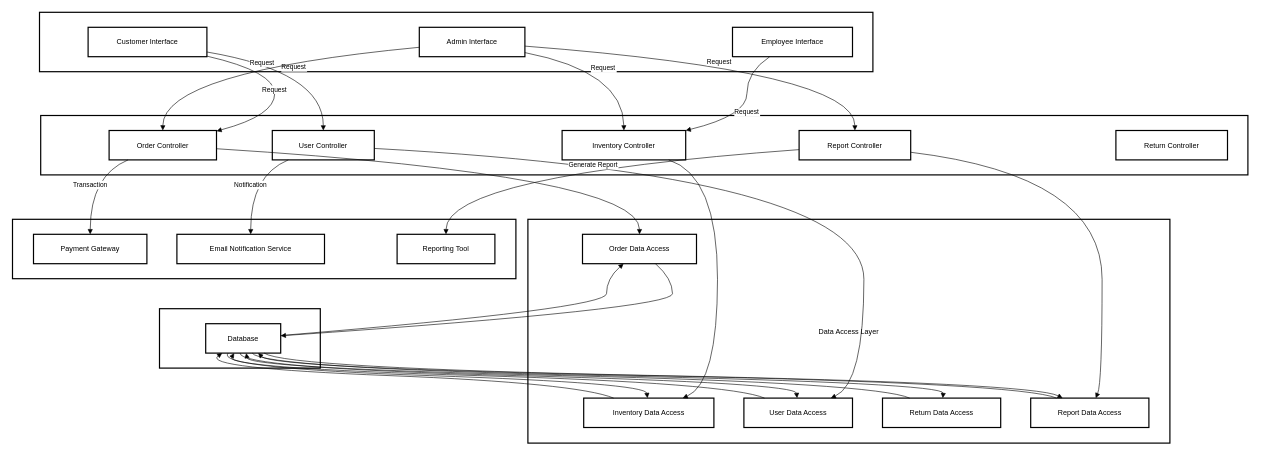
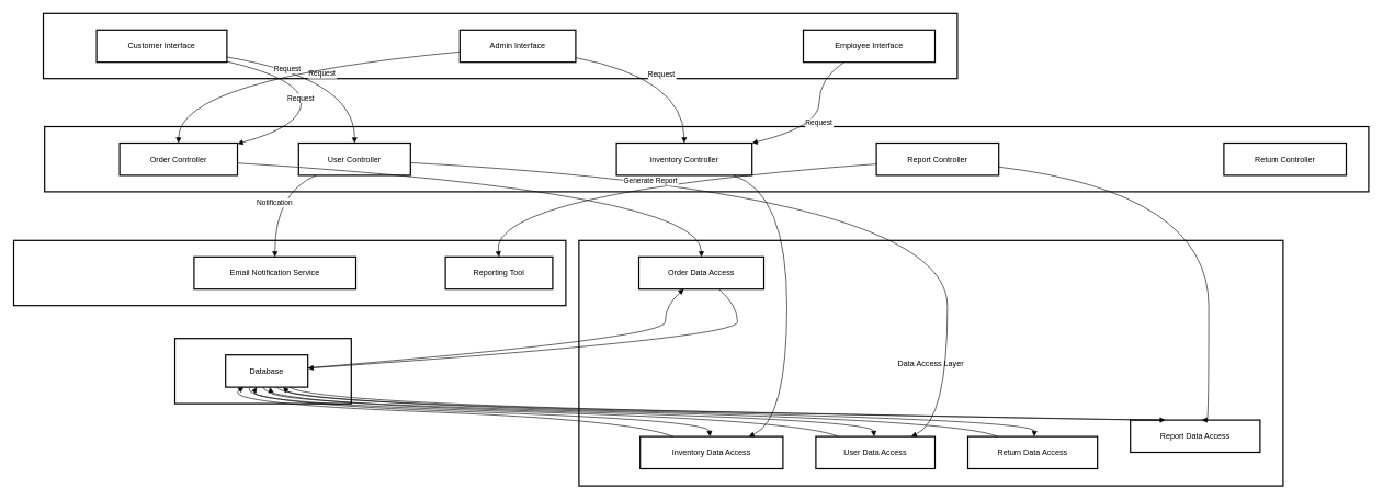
- <mxCell id="29" value="Request" style="curved=1;startArrow=none;endArrow=block;exitX=1;exitY=0.64;entryX=0.5;entryY=0.01;rounded=0;" edge="1" parent="1" source="9" target="14"><mxGeometry relative="1" as="geometry"><Array as="points"><mxPoint x="1424" y="119" /></Array></mxGeometry></mxCell>
- <mxCell id="39" value="Transaction" style="curved=1;startArrow=none;endArrow=block;exitX=0.17;exitY=1.01;entryX=0.5;entryY=0;rounded=0;" edge="1" parent="1" source="10" target="21"><mxGeometry relative="1" as="geometry"><Array as="points"><mxPoint x="150" y="292" /></Array></mxGeometry></mxCell>
- <mxCell id="21" value="Payment Gateway" style="whiteSpace=wrap;strokeWidth=2;" vertex="1" parent="1"><mxGeometry x="55" y="390" width="189" height="49" as="geometry" /></mxCell>
- <mxCell id="23" value="Reporting Tool" style="whiteSpace=wrap;strokeWidth=2;" vertex="1" parent="1"><mxGeometry x="661" y="390" width="163" height="49" as="geometry" /></mxCell>
+ <mxCell id="23" value="Reporting Tool" style="whiteSpace=wrap;strokeWidth=2;" vertex="1" parent="1"><mxGeometry x="676" y="390" width="163" height="49" as="geometry" /></mxCell>
- <mxCell id="19" value="Report Data Access" style="whiteSpace=wrap;strokeWidth=2;" vertex="1" parent="1"><mxGeometry x="1717" y="663" width="197" height="49" as="geometry" /></mxCell>
+ <mxCell id="19" value="Report Data Access" style="whiteSpace=wrap;strokeWidth=2;" vertex="1" parent="1"><mxGeometry x="1717" y="638" width="197" height="49" as="geometry" /></mxCell>
